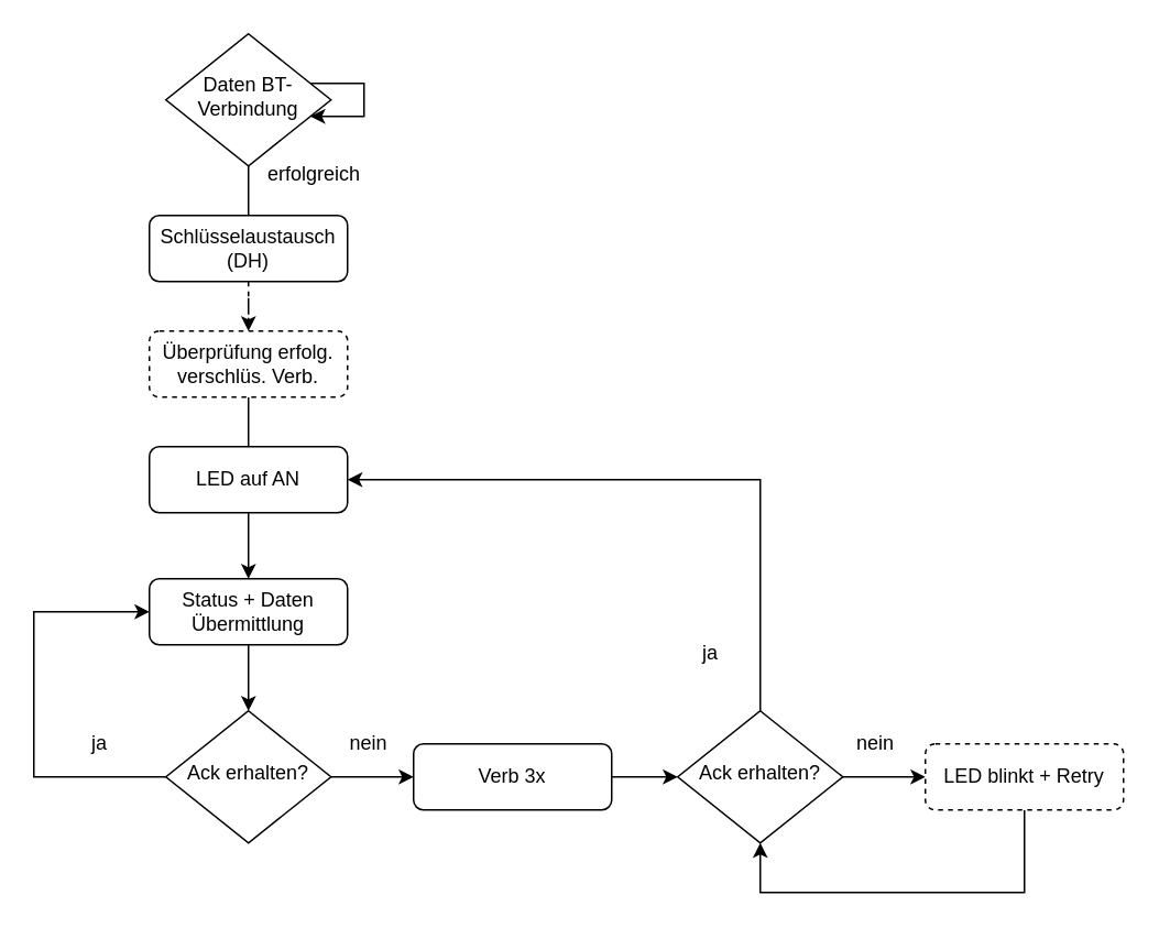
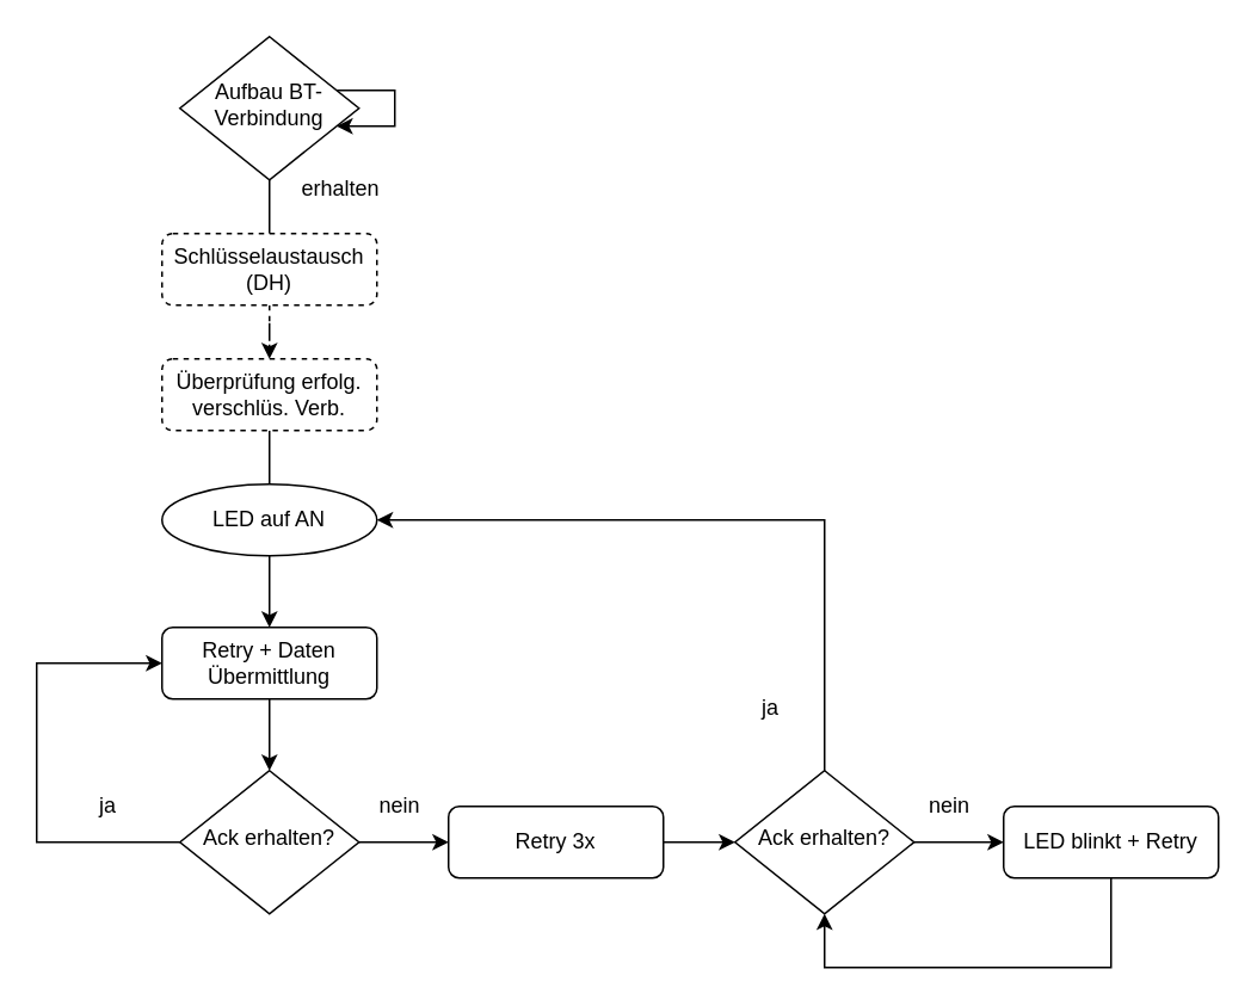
- <mxCell id="3" value="Daten BT-Verbindung" style="rhombus;whiteSpace=wrap;html=1;shadow=0;fontFamily=Helvetica;fontSize=12;align=center;strokeWidth=1;spacing=6;spacingTop=-4;" vertex="1" parent="1"><mxGeometry x="100" y="20" width="100" height="80" as="geometry" /></mxCell>
+ <mxCell id="3" value="Aufbau BT-Verbindung" style="rhombus;whiteSpace=wrap;html=1;shadow=0;fontFamily=Helvetica;fontSize=12;align=center;strokeWidth=1;spacing=6;spacingTop=-4;" vertex="1" parent="1"><mxGeometry x="100" y="20" width="100" height="80" as="geometry" /></mxCell>
- <mxCell id="27" value="erfolgreich" style="text;html=1;align=center;verticalAlign=middle;whiteSpace=wrap;rounded=0;" vertex="1" parent="1"><mxGeometry x="160" y="90" width="60" height="30" as="geometry" /></mxCell>
+ <mxCell id="27" value="erhalten" style="text;html=1;align=center;verticalAlign=middle;whiteSpace=wrap;rounded=0;" vertex="1" parent="1"><mxGeometry x="160" y="90" width="60" height="30" as="geometry" /></mxCell>
- <mxCell id="6" value="Schlüsselaustausch (DH)" style="rounded=1;whiteSpace=wrap;html=1;fontSize=12;glass=0;strokeWidth=1;shadow=0;" vertex="1" parent="1"><mxGeometry x="90" y="130" width="120" height="40" as="geometry" /></mxCell>
+ <mxCell id="6" value="Schlüsselaustausch (DH)" style="rounded=1;whiteSpace=wrap;html=1;fontSize=12;glass=0;strokeWidth=1;shadow=0;dashed=1;" vertex="1" parent="1"><mxGeometry x="90" y="130" width="120" height="40" as="geometry" /></mxCell>
- <mxCell id="10" value="LED auf AN" style="rounded=1;whiteSpace=wrap;html=1;fontSize=12;glass=0;strokeWidth=1;shadow=0;" vertex="1" parent="1"><mxGeometry x="90" y="270" width="120" height="40" as="geometry" /></mxCell>
+ <mxCell id="10" value="LED auf AN" style="ellipse;whiteSpace=wrap;html=1;fontSize=12;glass=0;strokeWidth=1;shadow=0;" vertex="1" parent="1"><mxGeometry x="90" y="270" width="120" height="40" as="geometry" /></mxCell>
- <mxCell id="12" value="Status + Daten Übermittlung" style="rounded=1;whiteSpace=wrap;html=1;fontSize=12;glass=0;strokeWidth=1;shadow=0;" vertex="1" parent="1"><mxGeometry x="90" y="350" width="120" height="40" as="geometry" /></mxCell>
+ <mxCell id="12" value="Retry + Daten Übermittlung" style="rounded=1;whiteSpace=wrap;html=1;fontSize=12;glass=0;strokeWidth=1;shadow=0;" vertex="1" parent="1"><mxGeometry x="90" y="350" width="120" height="40" as="geometry" /></mxCell>
- <mxCell id="19" value="Verb 3x" style="rounded=1;whiteSpace=wrap;html=1;fontSize=12;glass=0;strokeWidth=1;shadow=0;" vertex="1" parent="1"><mxGeometry x="250" y="450" width="120" height="40" as="geometry" /></mxCell>
+ <mxCell id="19" value="Retry 3x" style="rounded=1;whiteSpace=wrap;html=1;fontSize=12;glass=0;strokeWidth=1;shadow=0;" vertex="1" parent="1"><mxGeometry x="250" y="450" width="120" height="40" as="geometry" /></mxCell>
- <mxCell id="24" value="LED blin&lt;span style=&quot;background-color: initial;&quot;&gt;kt + Retry&lt;/span&gt;" style="rounded=1;whiteSpace=wrap;html=1;fontSize=12;glass=0;strokeWidth=1;shadow=0;dashed=1;" vertex="1" parent="1"><mxGeometry x="560" y="450" width="120" height="40" as="geometry" /></mxCell>
+ <mxCell id="24" value="LED blin&lt;span style=&quot;background-color: initial;&quot;&gt;kt + Retry&lt;/span&gt;" style="rounded=1;whiteSpace=wrap;html=1;fontSize=12;glass=0;strokeWidth=1;shadow=0;" vertex="1" parent="1"><mxGeometry x="560" y="450" width="120" height="40" as="geometry" /></mxCell>
